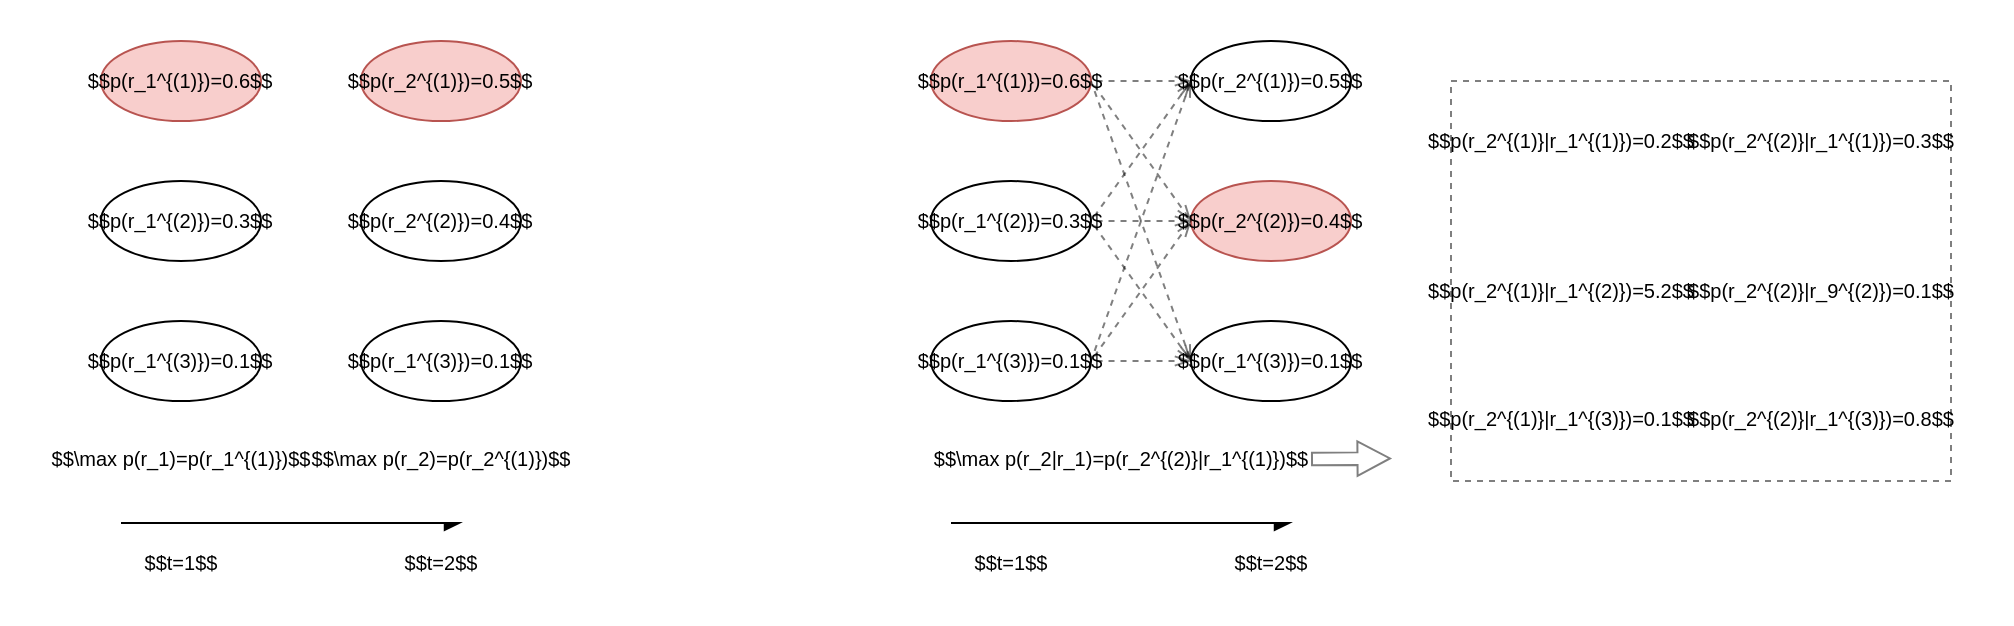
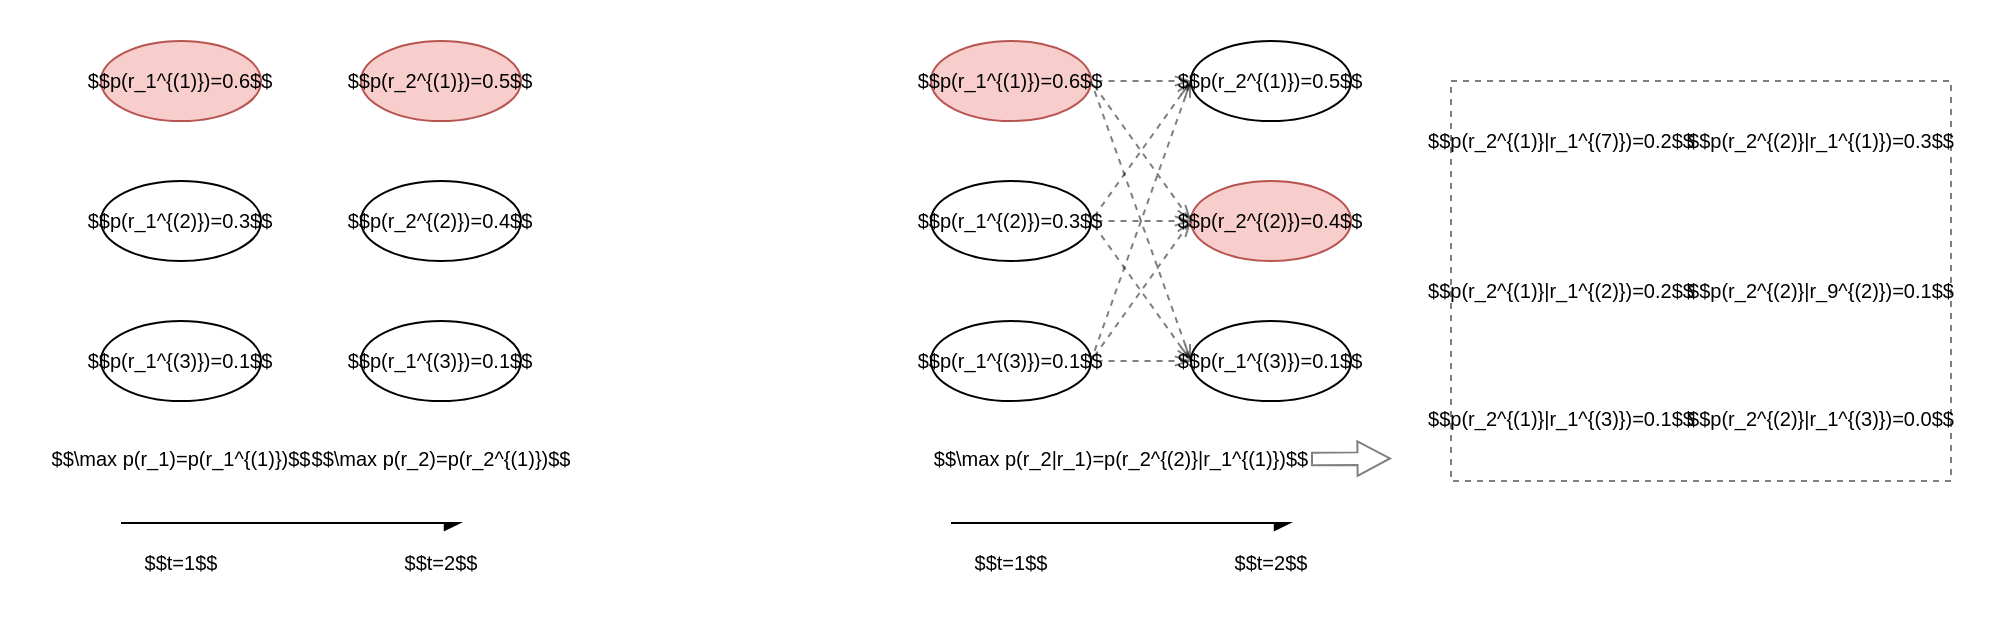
- <mxCell id="33" value="$$p(r_2^{(1)}|r_1^{(1)})=0.2$$" style="text;html=1;align=center;verticalAlign=middle;resizable=0;points=[];autosize=1;strokeColor=none;fillColor=none;fontSize=10;" vertex="1" parent="1"><mxGeometry x="705" y="60" width="150" height="20" as="geometry" /></mxCell>
+ <mxCell id="33" value="$$p(r_2^{(1)}|r_1^{(7)})=0.2$$" style="text;html=1;align=center;verticalAlign=middle;resizable=0;points=[];autosize=1;strokeColor=none;fillColor=none;fontSize=10;" vertex="1" parent="1"><mxGeometry x="705" y="60" width="150" height="20" as="geometry" /></mxCell>
- <mxCell id="34" value="$$p(r_2^{(1)}|r_1^{(2)})=5.2$$" style="text;html=1;align=center;verticalAlign=middle;resizable=0;points=[];autosize=1;strokeColor=none;fillColor=none;fontSize=10;" vertex="1" parent="1"><mxGeometry x="705" y="135" width="150" height="20" as="geometry" /></mxCell>
+ <mxCell id="34" value="$$p(r_2^{(1)}|r_1^{(2)})=0.2$$" style="text;html=1;align=center;verticalAlign=middle;resizable=0;points=[];autosize=1;strokeColor=none;fillColor=none;fontSize=10;" vertex="1" parent="1"><mxGeometry x="705" y="135" width="150" height="20" as="geometry" /></mxCell>
- <mxCell id="38" value="$$p(r_2^{(2)}|r_1^{(3)})=0.8$$" style="text;html=1;align=center;verticalAlign=middle;resizable=0;points=[];autosize=1;strokeColor=none;fillColor=none;fontSize=10;" vertex="1" parent="1"><mxGeometry x="835" y="199" width="150" height="20" as="geometry" /></mxCell>
+ <mxCell id="38" value="$$p(r_2^{(2)}|r_1^{(3)})=0.0$$" style="text;html=1;align=center;verticalAlign=middle;resizable=0;points=[];autosize=1;strokeColor=none;fillColor=none;fontSize=10;" vertex="1" parent="1"><mxGeometry x="835" y="199" width="150" height="20" as="geometry" /></mxCell>
